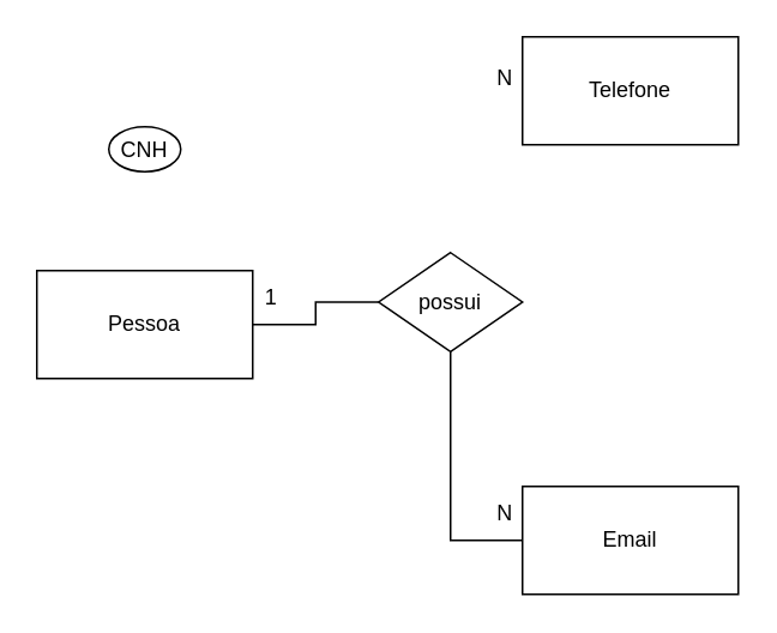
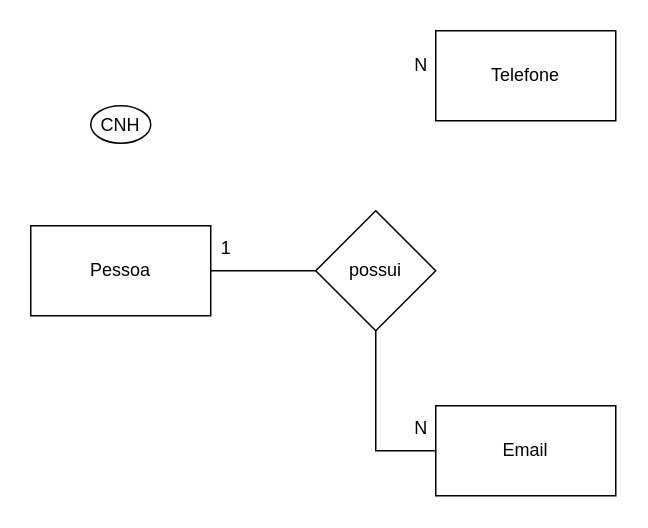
- <mxCell id="8" value="possui" style="rhombus;whiteSpace=wrap;html=1;" vertex="1" parent="1"><mxGeometry x="210" y="140" width="80" height="55" as="geometry" /></mxCell>
+ <mxCell id="8" value="possui" style="rhombus;whiteSpace=wrap;html=1;" vertex="1" parent="1"><mxGeometry x="210" y="140" width="80" height="80" as="geometry" /></mxCell>
